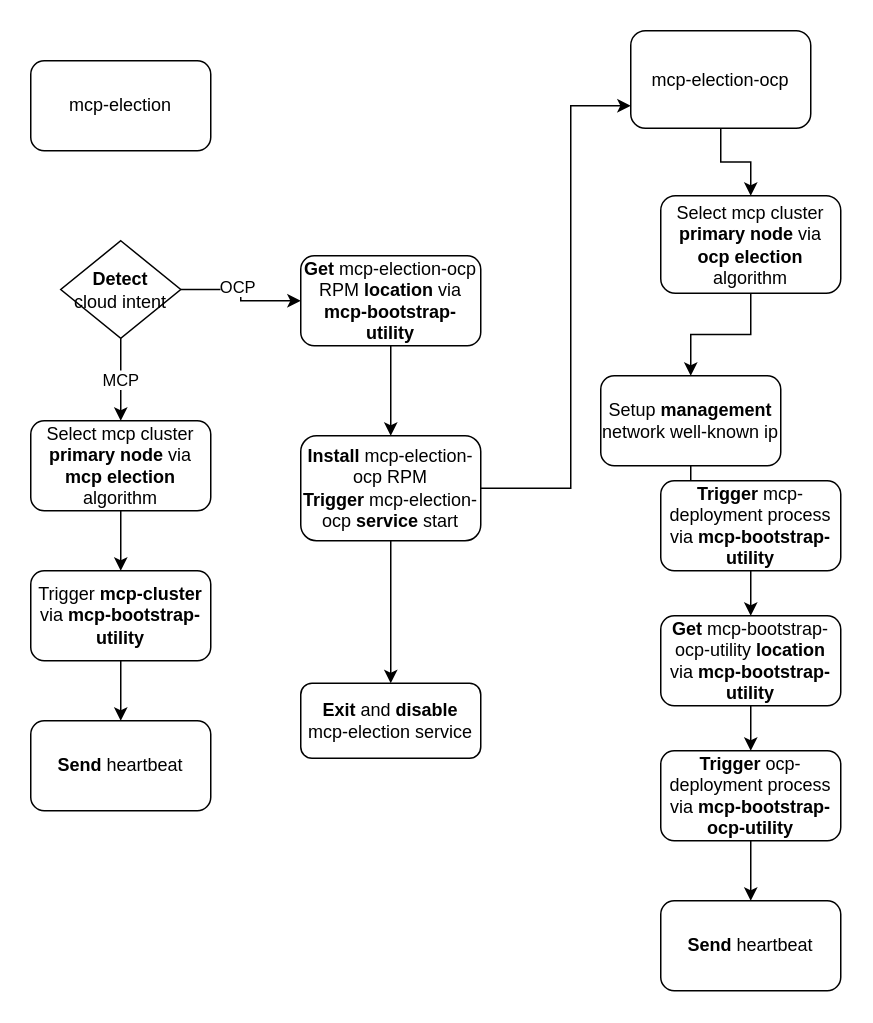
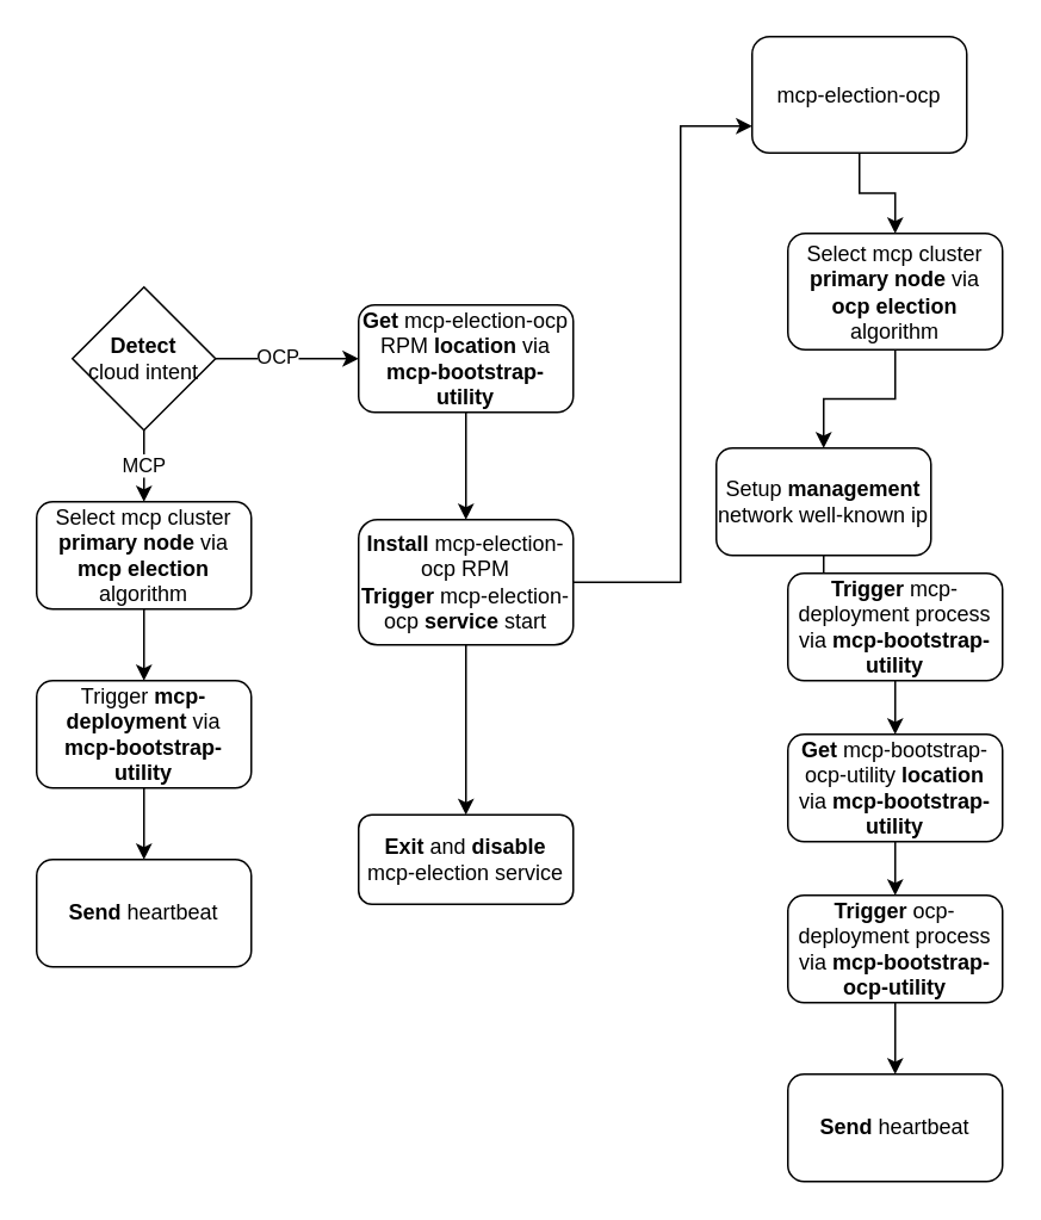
- <mxCell id="2" value="mcp-election" style="rounded=1;whiteSpace=wrap;html=1;" vertex="1" parent="1"><mxGeometry x="20" y="40" width="120" height="60" as="geometry" /></mxCell>
- <mxCell id="6" value="&lt;b&gt;Detect&lt;/b&gt;&lt;br&gt;cloud intent" style="rhombus;whiteSpace=wrap;html=1;" vertex="1" parent="1"><mxGeometry x="40" y="160" width="80" height="65" as="geometry" /></mxCell>
+ <mxCell id="6" value="&lt;b&gt;Detect&lt;/b&gt;&lt;br&gt;cloud intent" style="rhombus;whiteSpace=wrap;html=1;" vertex="1" parent="1"><mxGeometry x="40" y="160" width="80" height="80" as="geometry" /></mxCell>
- <mxCell id="15" value="Trigger&lt;b&gt; mcp-cluster&lt;/b&gt; via &lt;b&gt;mcp-bootstrap-utility&lt;/b&gt;" style="rounded=1;whiteSpace=wrap;html=1;" vertex="1" parent="1"><mxGeometry x="20" y="380" width="120" height="60" as="geometry" /></mxCell>
+ <mxCell id="15" value="Trigger&lt;b&gt; mcp-deployment&lt;/b&gt; via &lt;b&gt;mcp-bootstrap-utility&lt;/b&gt;" style="rounded=1;whiteSpace=wrap;html=1;" vertex="1" parent="1"><mxGeometry x="20" y="380" width="120" height="60" as="geometry" /></mxCell>
